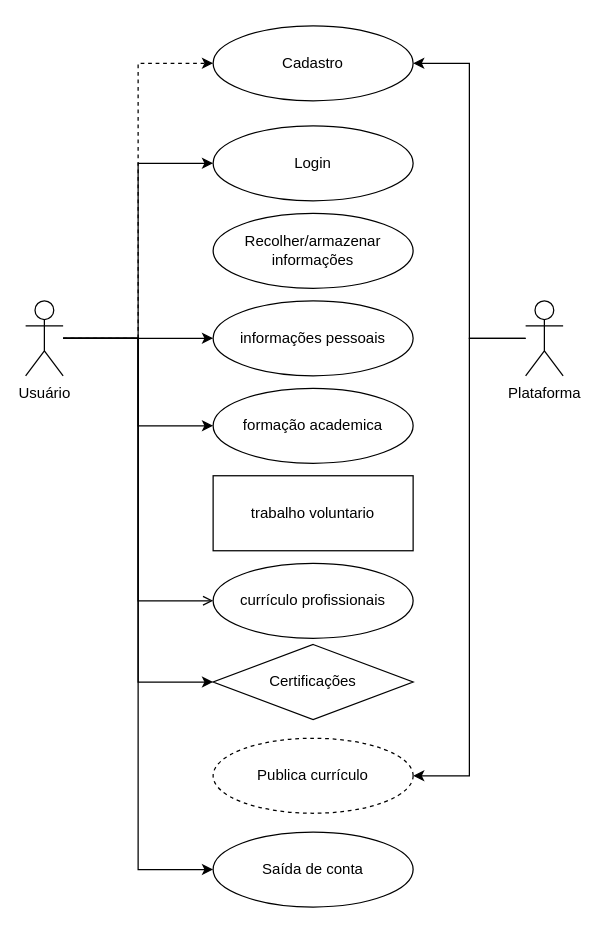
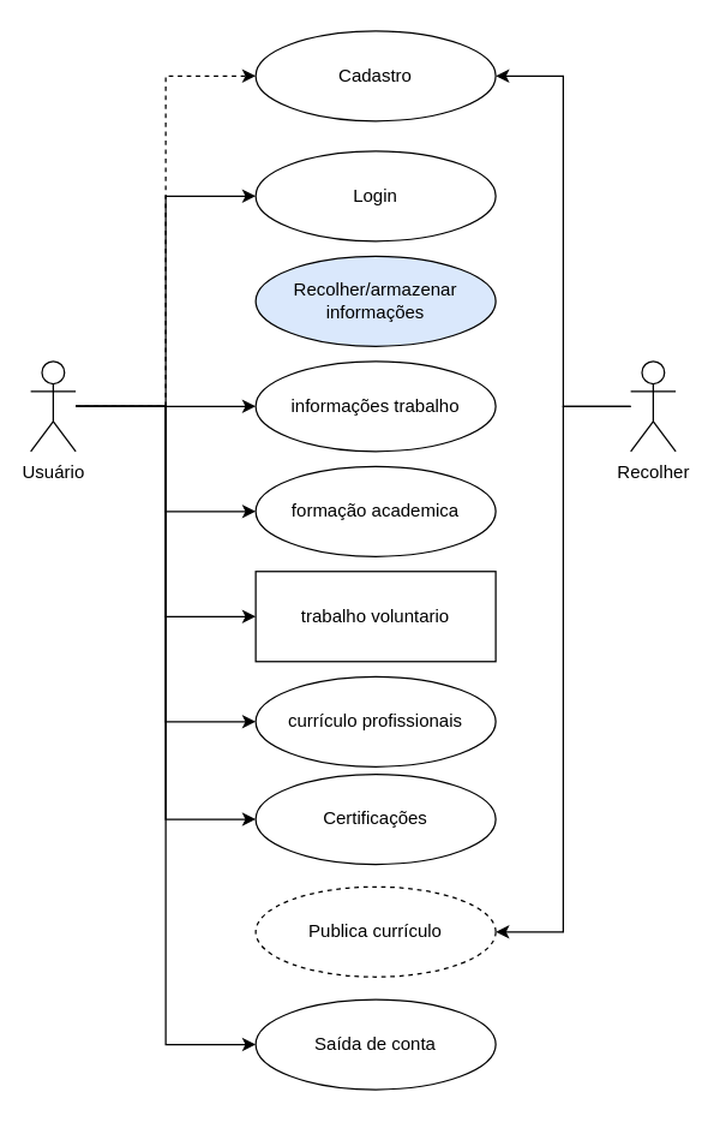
- <mxCell id="16" value="Recolher/armazenar informações" style="ellipse;whiteSpace=wrap;html=1;" vertex="1" parent="1"><mxGeometry x="170" y="170" width="160" height="60" as="geometry" /></mxCell>
+ <mxCell id="16" value="Recolher/armazenar informações" style="ellipse;whiteSpace=wrap;html=1;fillColor=#dae8fc;" vertex="1" parent="1"><mxGeometry x="170" y="170" width="160" height="60" as="geometry" /></mxCell>
- <mxCell id="17" value="informações pessoais" style="ellipse;whiteSpace=wrap;html=1;" vertex="1" parent="1"><mxGeometry x="170" y="240" width="160" height="60" as="geometry" /></mxCell>
+ <mxCell id="17" value="informações trabalho" style="ellipse;whiteSpace=wrap;html=1;" vertex="1" parent="1"><mxGeometry x="170" y="240" width="160" height="60" as="geometry" /></mxCell>
- <mxCell id="4" value="Plataforma" style="shape=umlActor;verticalLabelPosition=bottom;verticalAlign=top;html=1;outlineConnect=0;" vertex="1" parent="1"><mxGeometry x="420" y="240" width="30" height="60" as="geometry" /></mxCell>
+ <mxCell id="4" value="Recolher" style="shape=umlActor;verticalLabelPosition=bottom;verticalAlign=top;html=1;outlineConnect=0;" vertex="1" parent="1"><mxGeometry x="420" y="240" width="30" height="60" as="geometry" /></mxCell>
+ <mxCell id="8" style="edgeStyle=orthogonalEdgeStyle;rounded=0;orthogonalLoop=1;jettySize=auto;html=1;entryX=0;entryY=0.5;entryDx=0;entryDy=0;" edge="1" parent="1" source="13" target="18"><mxGeometry relative="1" as="geometry" /></mxCell>
- <mxCell id="12" style="edgeStyle=orthogonalEdgeStyle;rounded=0;orthogonalLoop=1;jettySize=auto;html=1;entryX=0;entryY=0.5;entryDx=0;entryDy=0;endArrow=open;" edge="1" parent="1" source="13" target="23"><mxGeometry relative="1" as="geometry" /></mxCell>
+ <mxCell id="12" style="edgeStyle=orthogonalEdgeStyle;rounded=0;orthogonalLoop=1;jettySize=auto;html=1;entryX=0;entryY=0.5;entryDx=0;entryDy=0;" edge="1" parent="1" source="13" target="23"><mxGeometry relative="1" as="geometry" /></mxCell>
- <mxCell id="19" value="Certificações" style="rhombus;whiteSpace=wrap;html=1;" vertex="1" parent="1"><mxGeometry x="170" y="515" width="160" height="60" as="geometry" /></mxCell>
+ <mxCell id="19" value="Certificações" style="ellipse;whiteSpace=wrap;html=1;" vertex="1" parent="1"><mxGeometry x="170" y="515" width="160" height="60" as="geometry" /></mxCell>
